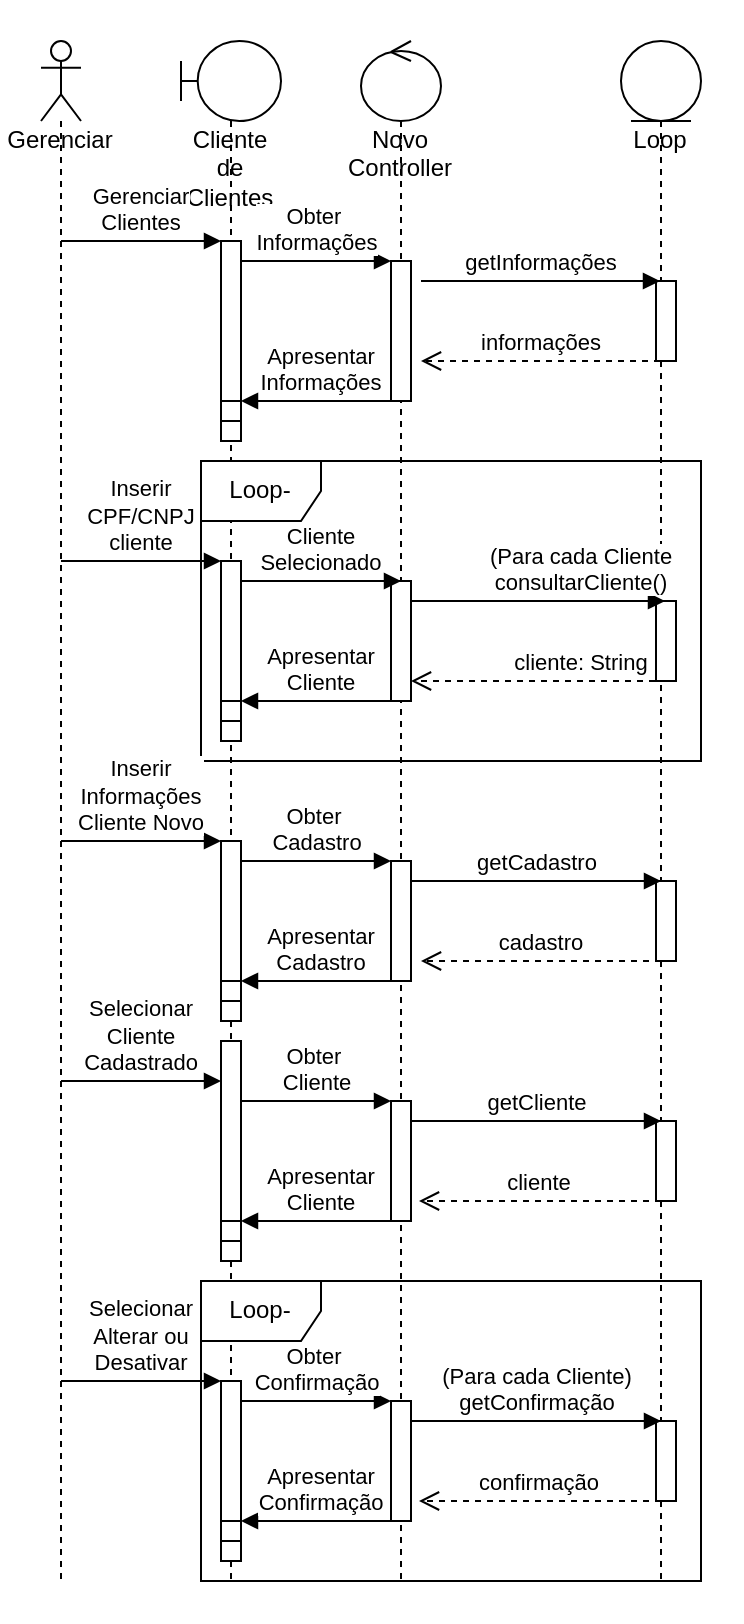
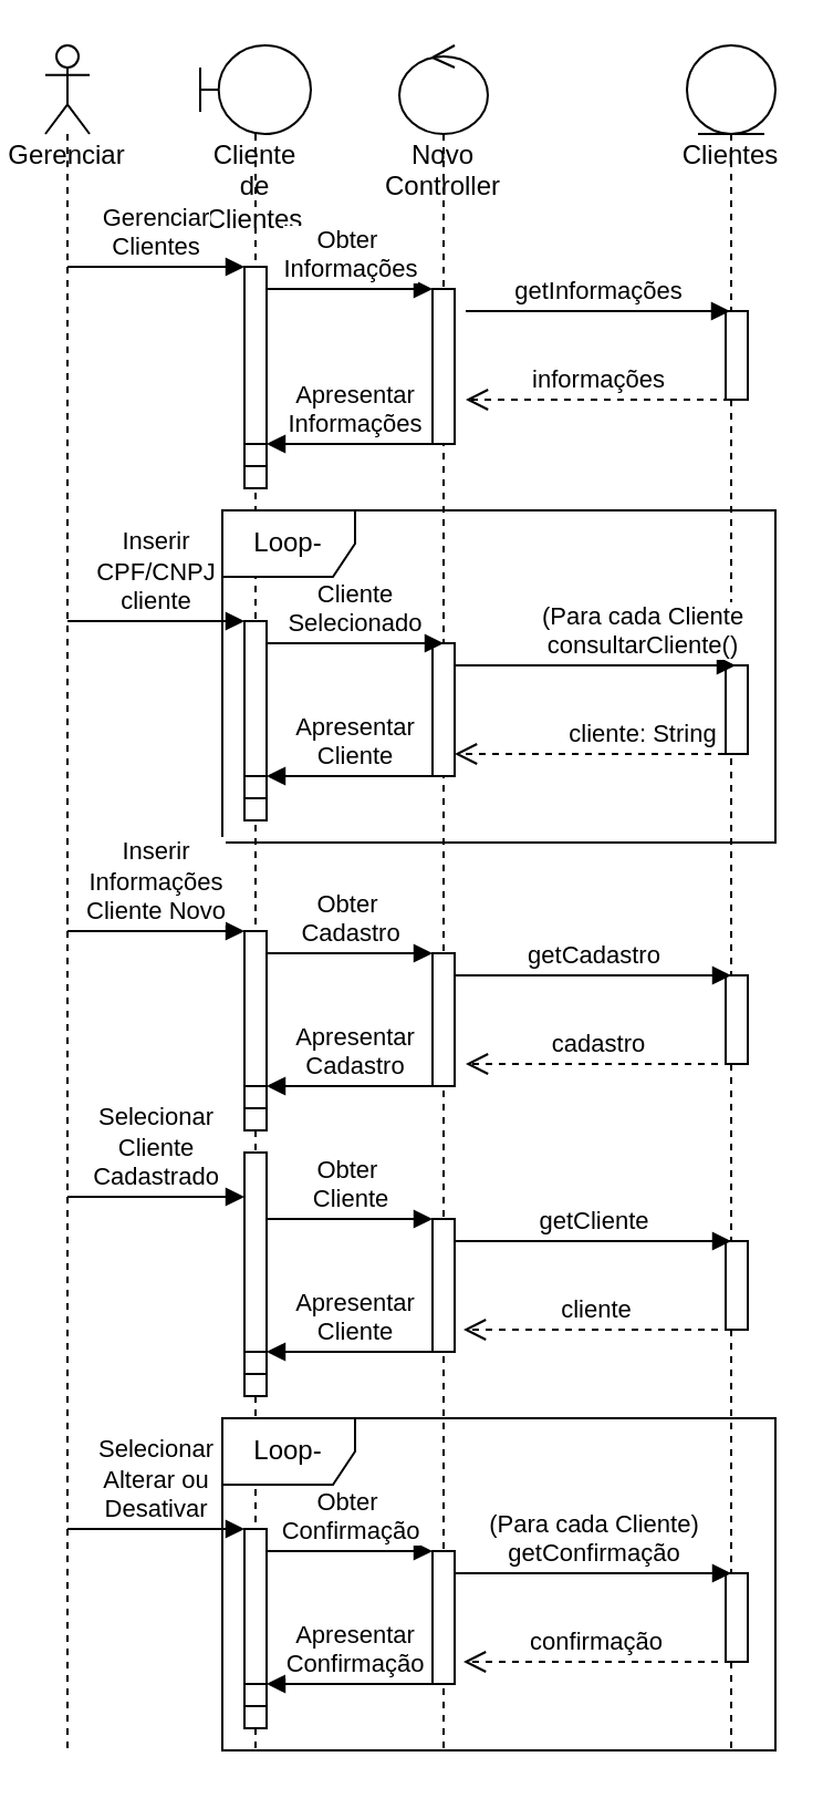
- <mxCell id="15" value="Loop" style="shape=umlLifeline;participant=umlEntity;perimeter=lifelinePerimeter;whiteSpace=wrap;html=1;container=1;collapsible=0;recursiveResize=0;verticalAlign=top;spacingTop=36;outlineConnect=0;" parent="1" vertex="1"><mxGeometry x="310" y="20" width="40" height="770" as="geometry" /></mxCell>
+ <mxCell id="15" value="Clientes" style="shape=umlLifeline;participant=umlEntity;perimeter=lifelinePerimeter;whiteSpace=wrap;html=1;container=1;collapsible=0;recursiveResize=0;verticalAlign=top;spacingTop=36;outlineConnect=0;" parent="1" vertex="1"><mxGeometry x="310" y="20" width="40" height="770" as="geometry" /></mxCell>
